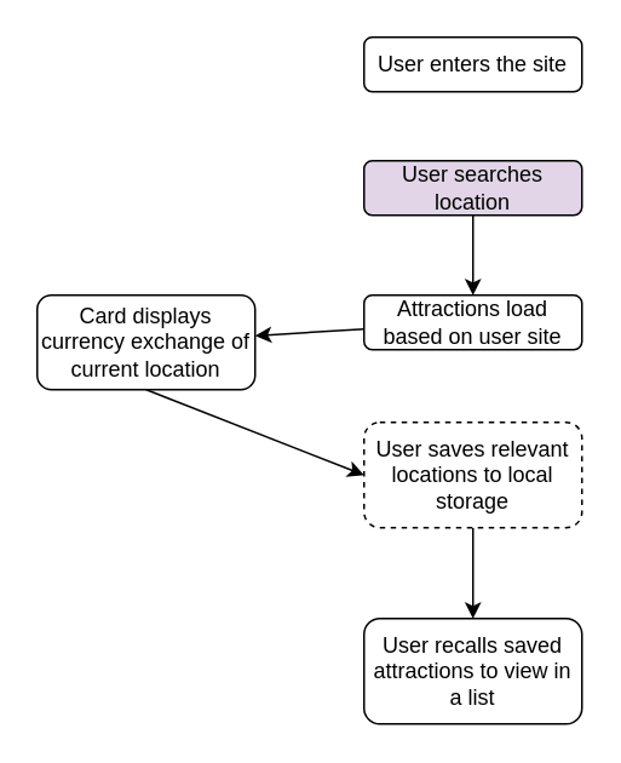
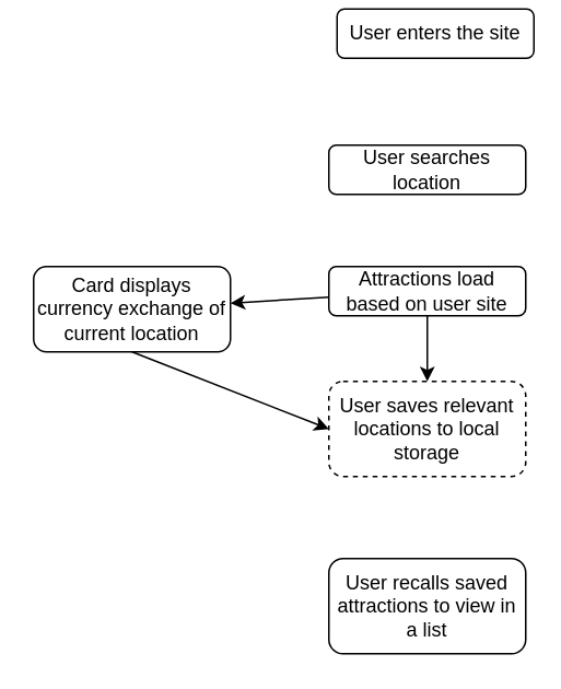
- <mxCell id="2" value="User enters the site" style="rounded=1;whiteSpace=wrap;html=1;" vertex="1" parent="1"><mxGeometry x="200" y="20" width="120" height="30" as="geometry" /></mxCell>
+ <mxCell id="2" value="User enters the site" style="rounded=1;whiteSpace=wrap;html=1;" vertex="1" parent="1"><mxGeometry x="205" y="5" width="120" height="30" as="geometry" /></mxCell>
- <mxCell id="4" value="User searches location" style="rounded=1;whiteSpace=wrap;html=1;fillColor=#e1d5e7;" vertex="1" parent="1"><mxGeometry x="200" y="88" width="120" height="30" as="geometry" /></mxCell>
+ <mxCell id="4" value="User searches location" style="rounded=1;whiteSpace=wrap;html=1;" vertex="1" parent="1"><mxGeometry x="200" y="88" width="120" height="30" as="geometry" /></mxCell>
- <mxCell id="3" value="" style="edgeStyle=none;html=1;" edge="1" parent="1" source="4" target="7"><mxGeometry relative="1" as="geometry" /></mxCell>
+ <mxCell id="6" value="" style="edgeStyle=none;html=1;" edge="1" parent="1" source="7" target="11"><mxGeometry relative="1" as="geometry" /></mxCell>
- <mxCell id="10" style="edgeStyle=none;html=1;exitX=0.5;exitY=1;exitDx=0;exitDy=0;entryX=0.5;entryY=0;entryDx=0;entryDy=0;" edge="1" parent="1" source="11" target="12"><mxGeometry relative="1" as="geometry"><mxPoint x="260" y="310" as="targetPoint" /></mxGeometry></mxCell>
